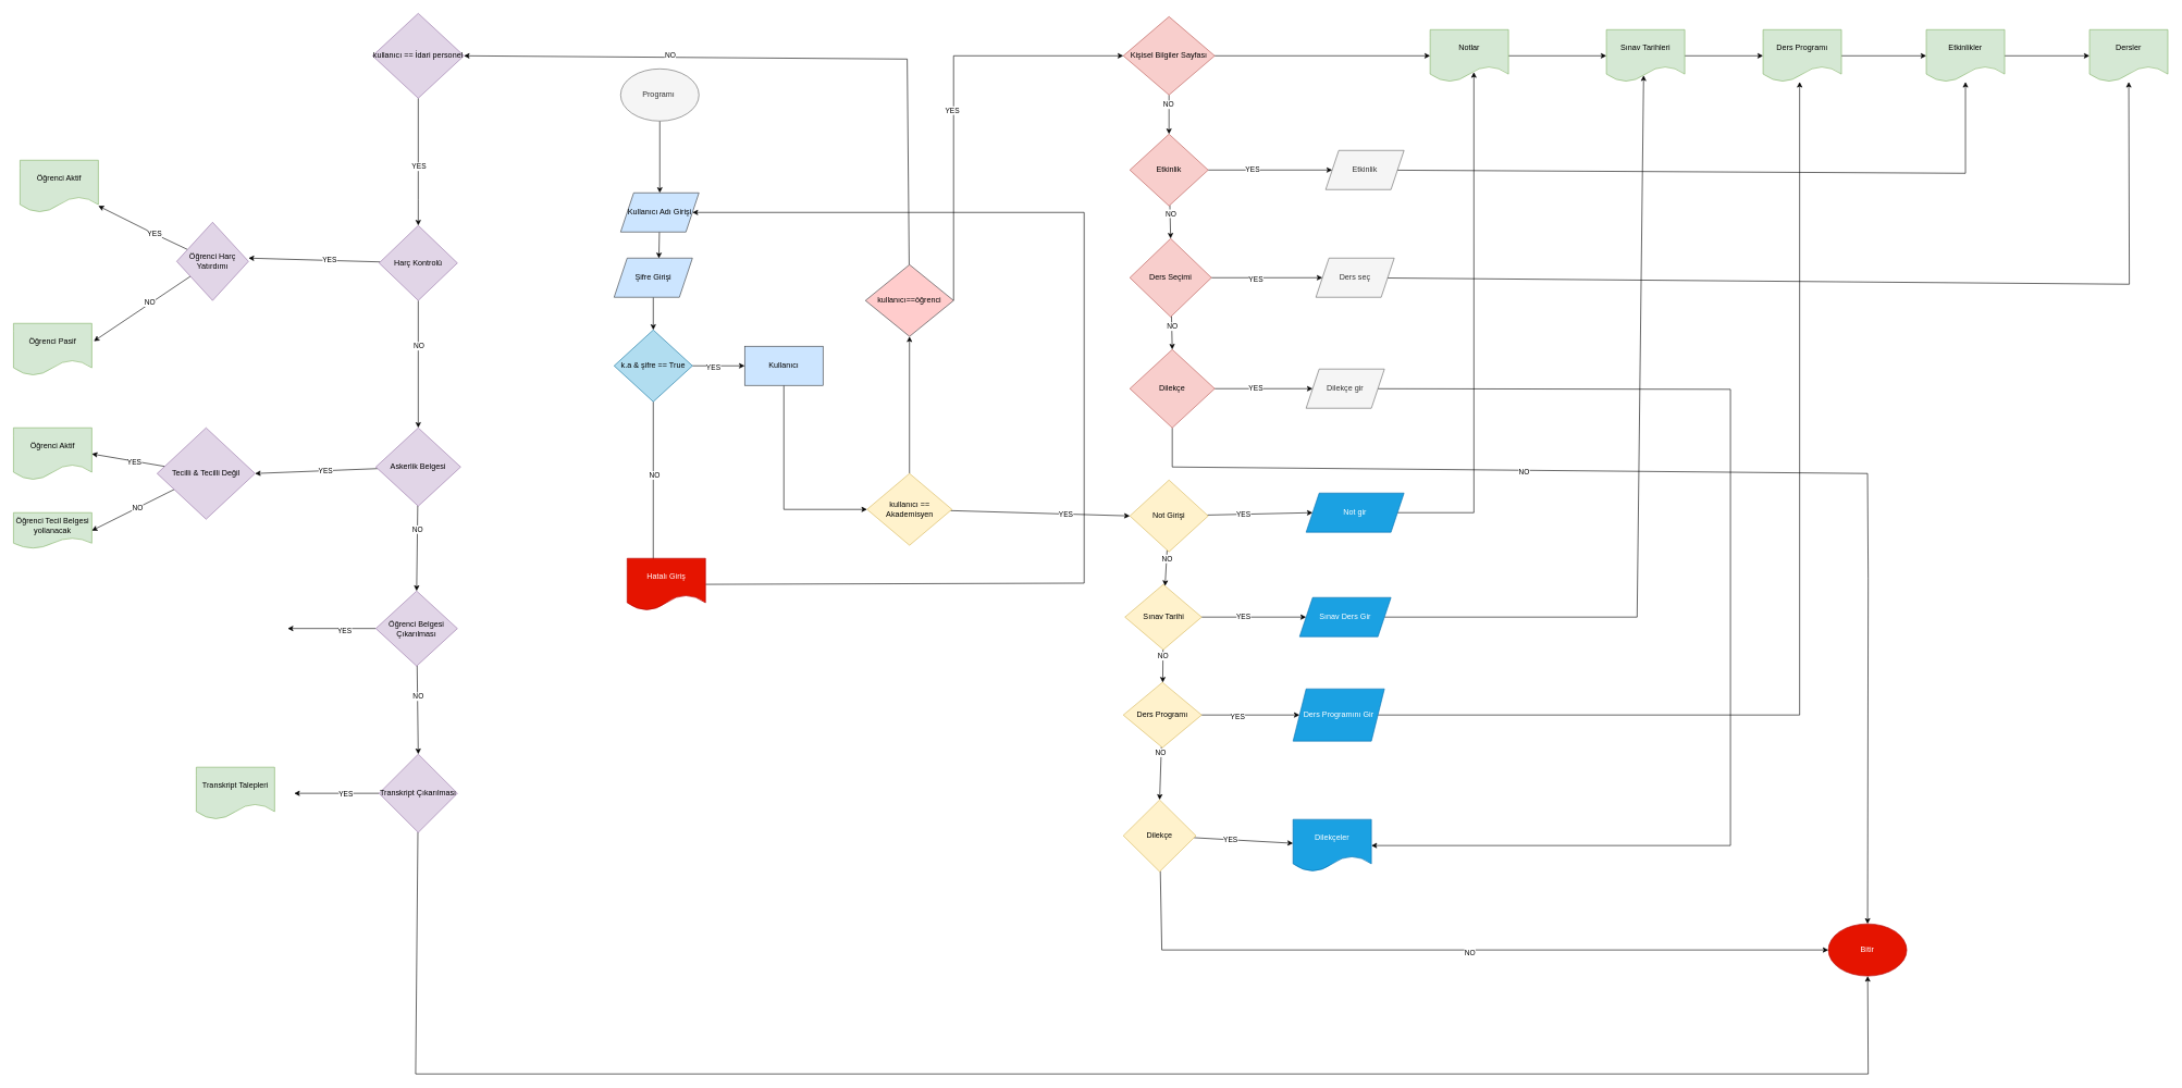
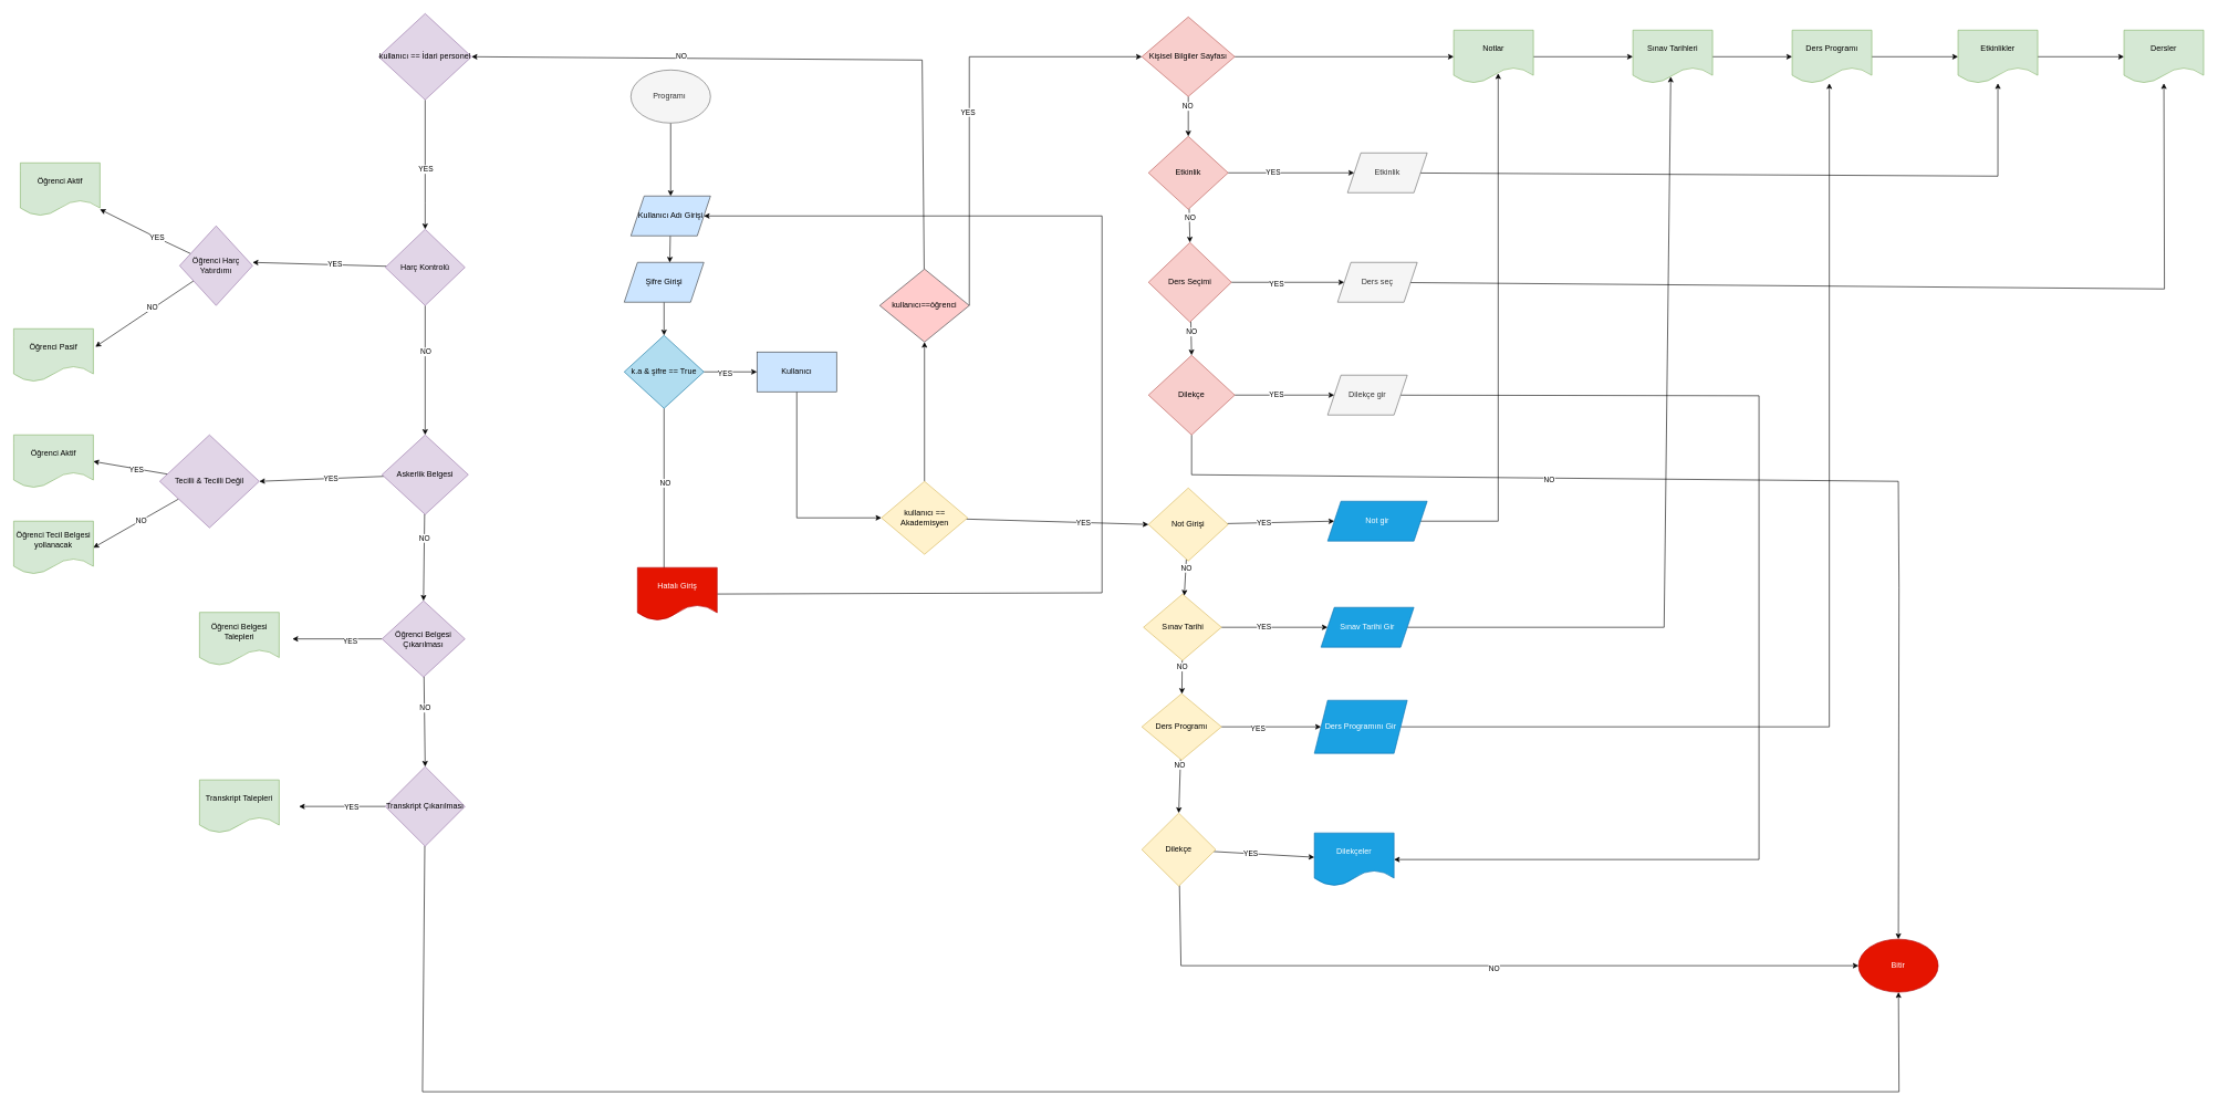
- <mxCell id="123" value="Öğrenci Tecil Belgesi yollanacak" style="shape=document;whiteSpace=wrap;html=1;boundedLbl=1;fillColor=#d5e8d4;strokeColor=#82b366;" parent="1" vertex="1"><mxGeometry x="20" y="785" width="120" height="55" as="geometry" /></mxCell>
+ <mxCell id="123" value="Öğrenci Tecil Belgesi yollanacak" style="shape=document;whiteSpace=wrap;html=1;boundedLbl=1;fillColor=#d5e8d4;strokeColor=#82b366;" parent="1" vertex="1"><mxGeometry x="20" y="785" width="120" height="80" as="geometry" /></mxCell>
- <mxCell id="60" value="Sınav Ders Gir" style="shape=parallelogram;perimeter=parallelogramPerimeter;whiteSpace=wrap;html=1;fixedSize=1;fillColor=#1ba1e2;strokeColor=#006EAF;fontColor=#ffffff;" parent="1" vertex="1"><mxGeometry x="1990" y="915" width="140" height="60" as="geometry" /></mxCell>
+ <mxCell id="60" value="Sınav Tarihi Gir" style="shape=parallelogram;perimeter=parallelogramPerimeter;whiteSpace=wrap;html=1;fixedSize=1;fillColor=#1ba1e2;strokeColor=#006EAF;fontColor=#ffffff;" parent="1" vertex="1"><mxGeometry x="1990" y="915" width="140" height="60" as="geometry" /></mxCell>
+ <mxCell id="124" value="Öğrenci Belgesi Talepleri" style="shape=document;whiteSpace=wrap;html=1;boundedLbl=1;fillColor=#d5e8d4;strokeColor=#82b366;" parent="1" vertex="1"><mxGeometry x="300" y="922.5" width="120" height="80" as="geometry" /></mxCell>
